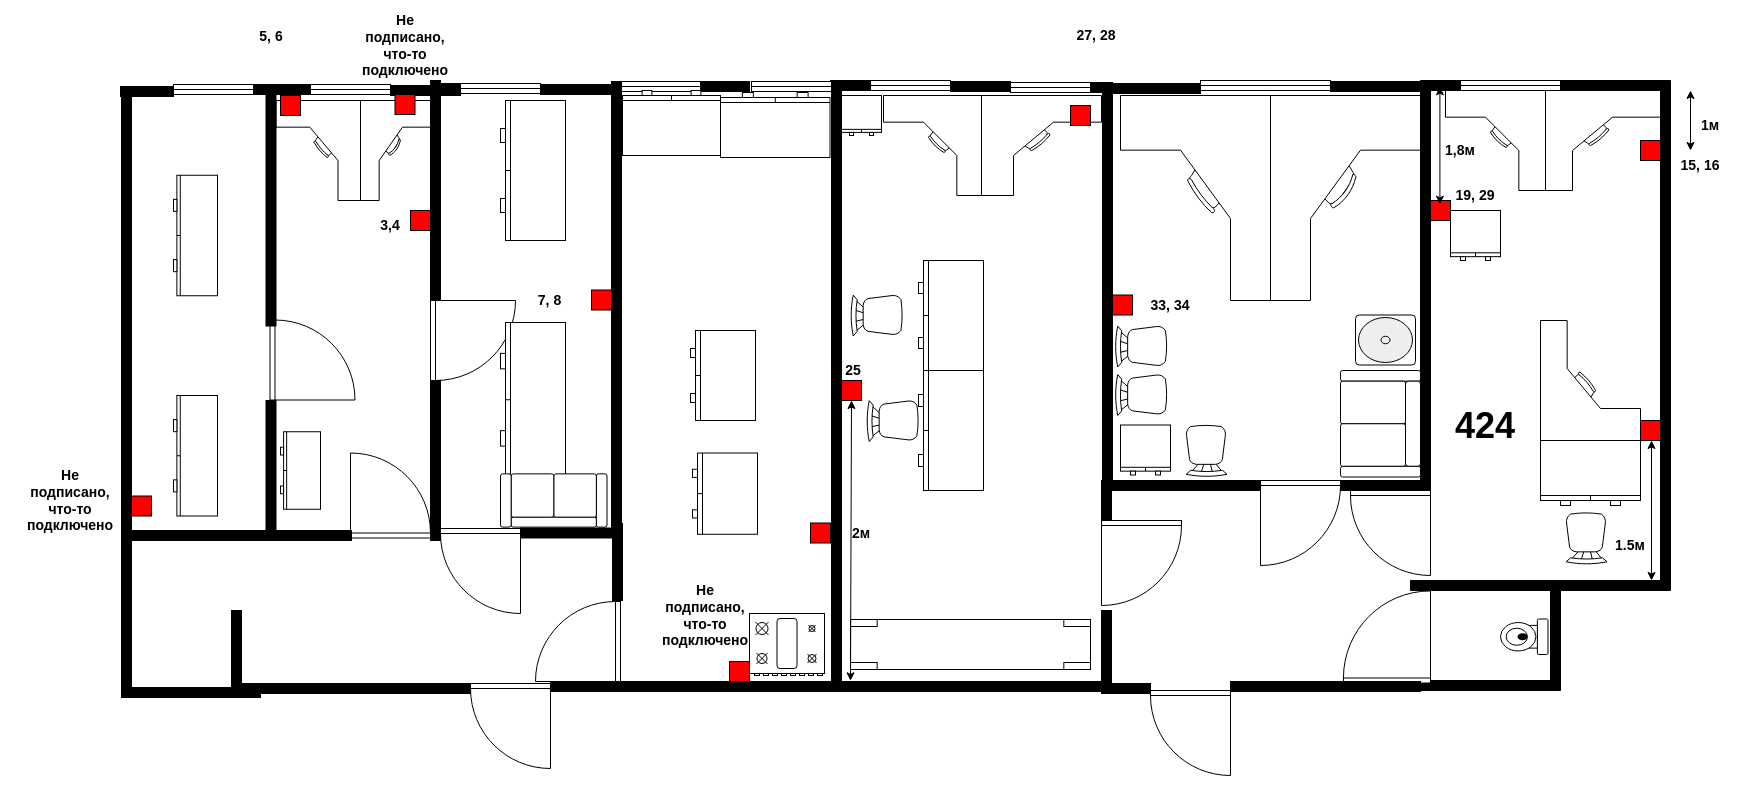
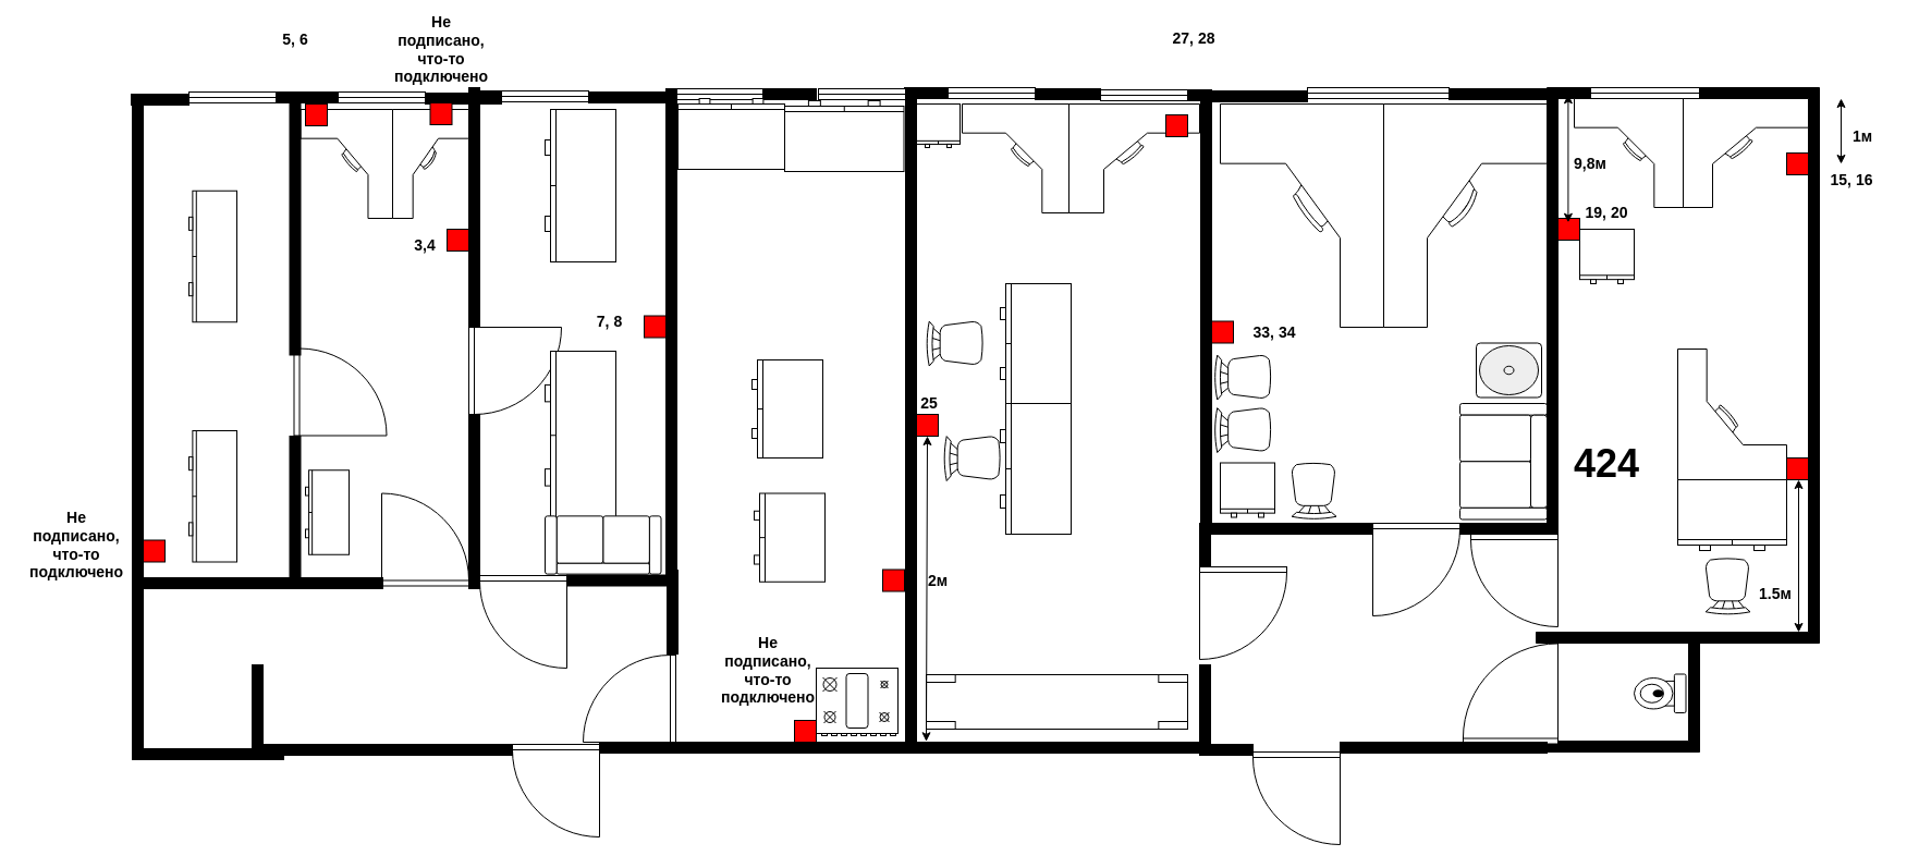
- <mxCell id="25" value="&lt;span style=&quot;font-size: 14px;&quot;&gt;&lt;b&gt;1,8м&lt;/b&gt;&lt;/span&gt;" style="text;html=1;strokeColor=none;fillColor=none;align=center;verticalAlign=middle;whiteSpace=wrap;rounded=0;" vertex="1" parent="1"><mxGeometry x="1430" y="135" width="60" height="30" as="geometry" /></mxCell>
+ <mxCell id="25" value="&lt;span style=&quot;font-size: 14px;&quot;&gt;&lt;b&gt;9,8м&lt;/b&gt;&lt;/span&gt;" style="text;html=1;strokeColor=none;fillColor=none;align=center;verticalAlign=middle;whiteSpace=wrap;rounded=0;" vertex="1" parent="1"><mxGeometry x="1430" y="135" width="60" height="30" as="geometry" /></mxCell>
- <mxCell id="24" value="&lt;b&gt;&lt;font style=&quot;font-size: 14px;&quot;&gt;19, 29&lt;/font&gt;&lt;/b&gt;" style="text;html=1;strokeColor=none;fillColor=none;align=center;verticalAlign=middle;whiteSpace=wrap;rounded=0;" vertex="1" parent="1"><mxGeometry x="1445" y="180" width="60" height="30" as="geometry" /></mxCell>
+ <mxCell id="24" value="&lt;b&gt;&lt;font style=&quot;font-size: 14px;&quot;&gt;19, 20&lt;/font&gt;&lt;/b&gt;" style="text;html=1;strokeColor=none;fillColor=none;align=center;verticalAlign=middle;whiteSpace=wrap;rounded=0;" vertex="1" parent="1"><mxGeometry x="1445" y="180" width="60" height="30" as="geometry" /></mxCell>
- <mxCell id="109" value="&lt;b&gt;&lt;font style=&quot;font-size: 14px;&quot;&gt;7, 8&lt;/font&gt;&lt;/b&gt;" style="text;html=1;strokeColor=none;fillColor=none;align=center;verticalAlign=middle;whiteSpace=wrap;rounded=0;" vertex="1" parent="1"><mxGeometry x="530" y="284.5" width="39" height="30" as="geometry" /></mxCell>
+ <mxCell id="109" value="&lt;b&gt;&lt;font style=&quot;font-size: 14px;&quot;&gt;7, 8&lt;/font&gt;&lt;/b&gt;" style="text;html=1;strokeColor=none;fillColor=none;align=center;verticalAlign=middle;whiteSpace=wrap;rounded=0;" vertex="1" parent="1"><mxGeometry x="540" y="279.5" width="39" height="30" as="geometry" /></mxCell>
- <mxCell id="26" value="&lt;font style=&quot;font-size: 36px;&quot;&gt;&lt;b&gt;424&lt;/b&gt;&lt;/font&gt;" style="text;html=1;strokeColor=none;fillColor=none;align=center;verticalAlign=middle;whiteSpace=wrap;rounded=0;" vertex="1" parent="1"><mxGeometry x="1455" y="410" width="60" height="30" as="geometry" /></mxCell>
+ <mxCell id="26" value="&lt;font style=&quot;font-size: 36px;&quot;&gt;&lt;b&gt;424&lt;/b&gt;&lt;/font&gt;" style="text;html=1;strokeColor=none;fillColor=none;align=center;verticalAlign=middle;whiteSpace=wrap;rounded=0;" vertex="1" parent="1"><mxGeometry x="1445" y="410" width="60" height="30" as="geometry" /></mxCell>
